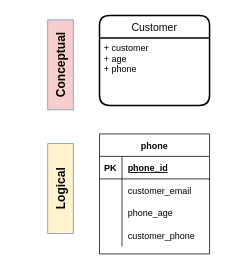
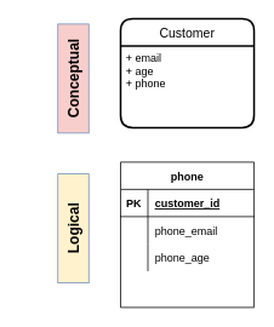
- <mxCell id="16" value="+ customer&#10;+ age&#10;+ phone&#10;" style="align=left;strokeColor=none;fillColor=none;spacingLeft=4;fontSize=12;verticalAlign=top;resizable=0;rotatable=0;part=1;" parent="15" vertex="1"><mxGeometry y="30" width="146.75" height="90" as="geometry" /></mxCell>
+ <mxCell id="16" value="+ email&#10;+ age&#10;+ phone&#10;" style="align=left;strokeColor=none;fillColor=none;spacingLeft=4;fontSize=12;verticalAlign=top;resizable=0;rotatable=0;part=1;" parent="15" vertex="1"><mxGeometry y="30" width="146.75" height="90" as="geometry" /></mxCell>
- <mxCell id="5" value="phone_id" style="shape=partialRectangle;connectable=0;fillColor=none;top=0;left=0;bottom=0;right=0;align=left;spacingLeft=6;fontStyle=5;overflow=hidden;" parent="3" vertex="1"><mxGeometry x="30" width="116.75" height="30" as="geometry" /></mxCell>
+ <mxCell id="5" value="customer_id" style="shape=partialRectangle;connectable=0;fillColor=none;top=0;left=0;bottom=0;right=0;align=left;spacingLeft=6;fontStyle=5;overflow=hidden;" parent="3" vertex="1"><mxGeometry x="30" width="116.75" height="30" as="geometry" /></mxCell>
- <mxCell id="8" value="customer_email" style="shape=partialRectangle;connectable=0;fillColor=none;top=0;left=0;bottom=0;right=0;align=left;spacingLeft=6;overflow=hidden;" parent="6" vertex="1"><mxGeometry x="30" width="116.75" height="30" as="geometry" /></mxCell>
+ <mxCell id="8" value="phone_email" style="shape=partialRectangle;connectable=0;fillColor=none;top=0;left=0;bottom=0;right=0;align=left;spacingLeft=6;overflow=hidden;" parent="6" vertex="1"><mxGeometry x="30" width="116.75" height="30" as="geometry" /></mxCell>
- <mxCell id="14" value="customer_phone" style="shape=partialRectangle;connectable=0;fillColor=none;top=0;left=0;bottom=0;right=0;align=left;spacingLeft=6;overflow=hidden;" parent="12" vertex="1"><mxGeometry x="30" width="116.75" height="30" as="geometry" /></mxCell>
